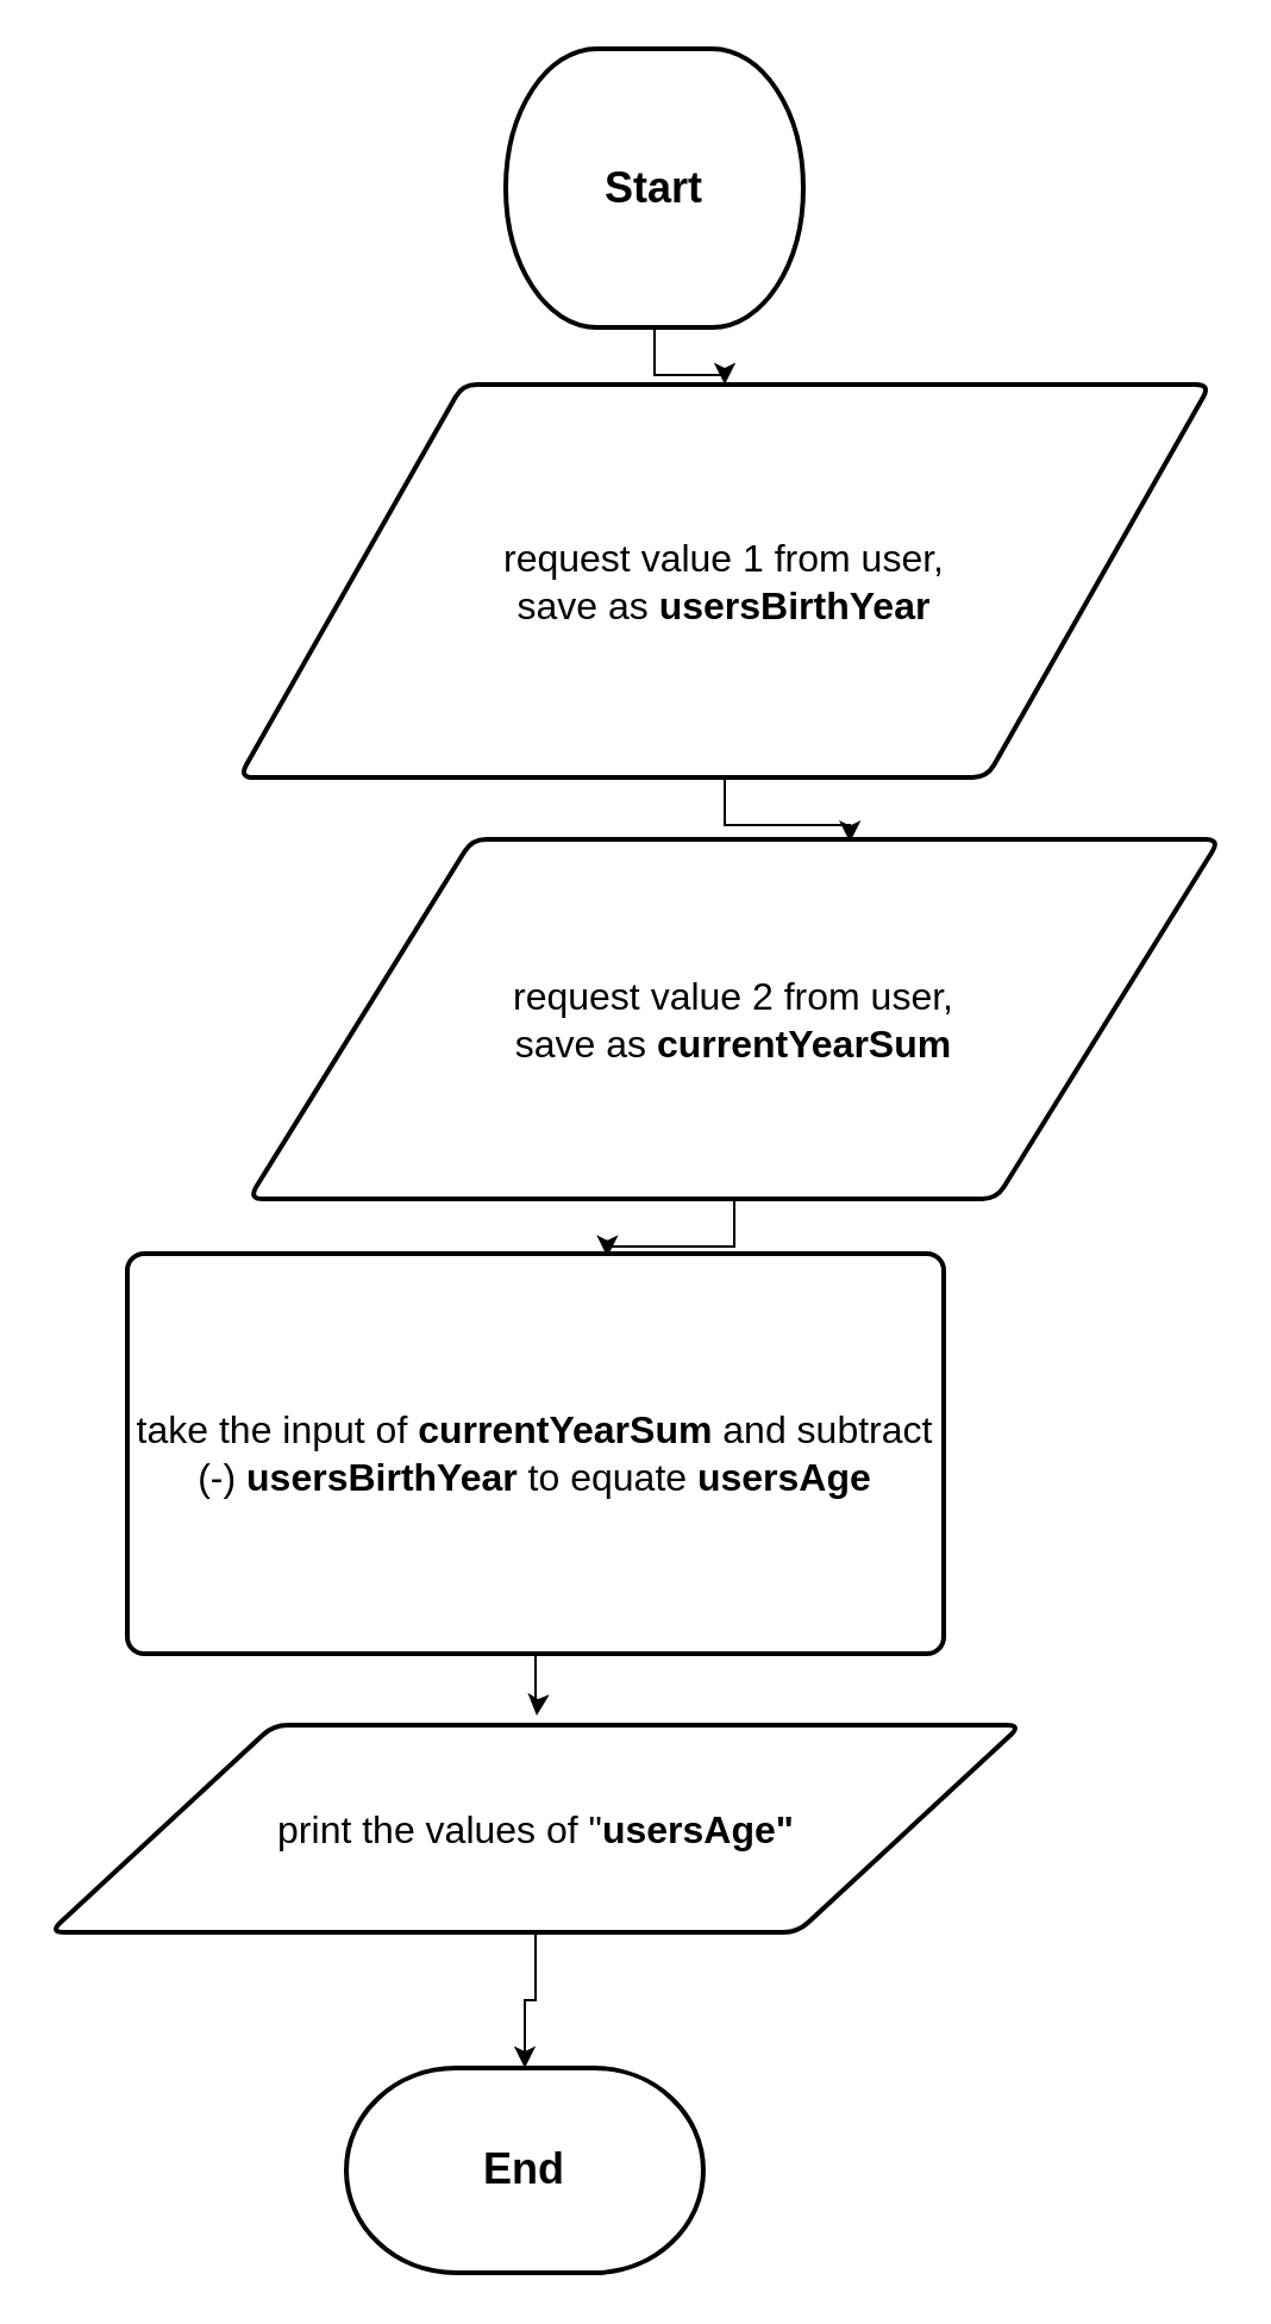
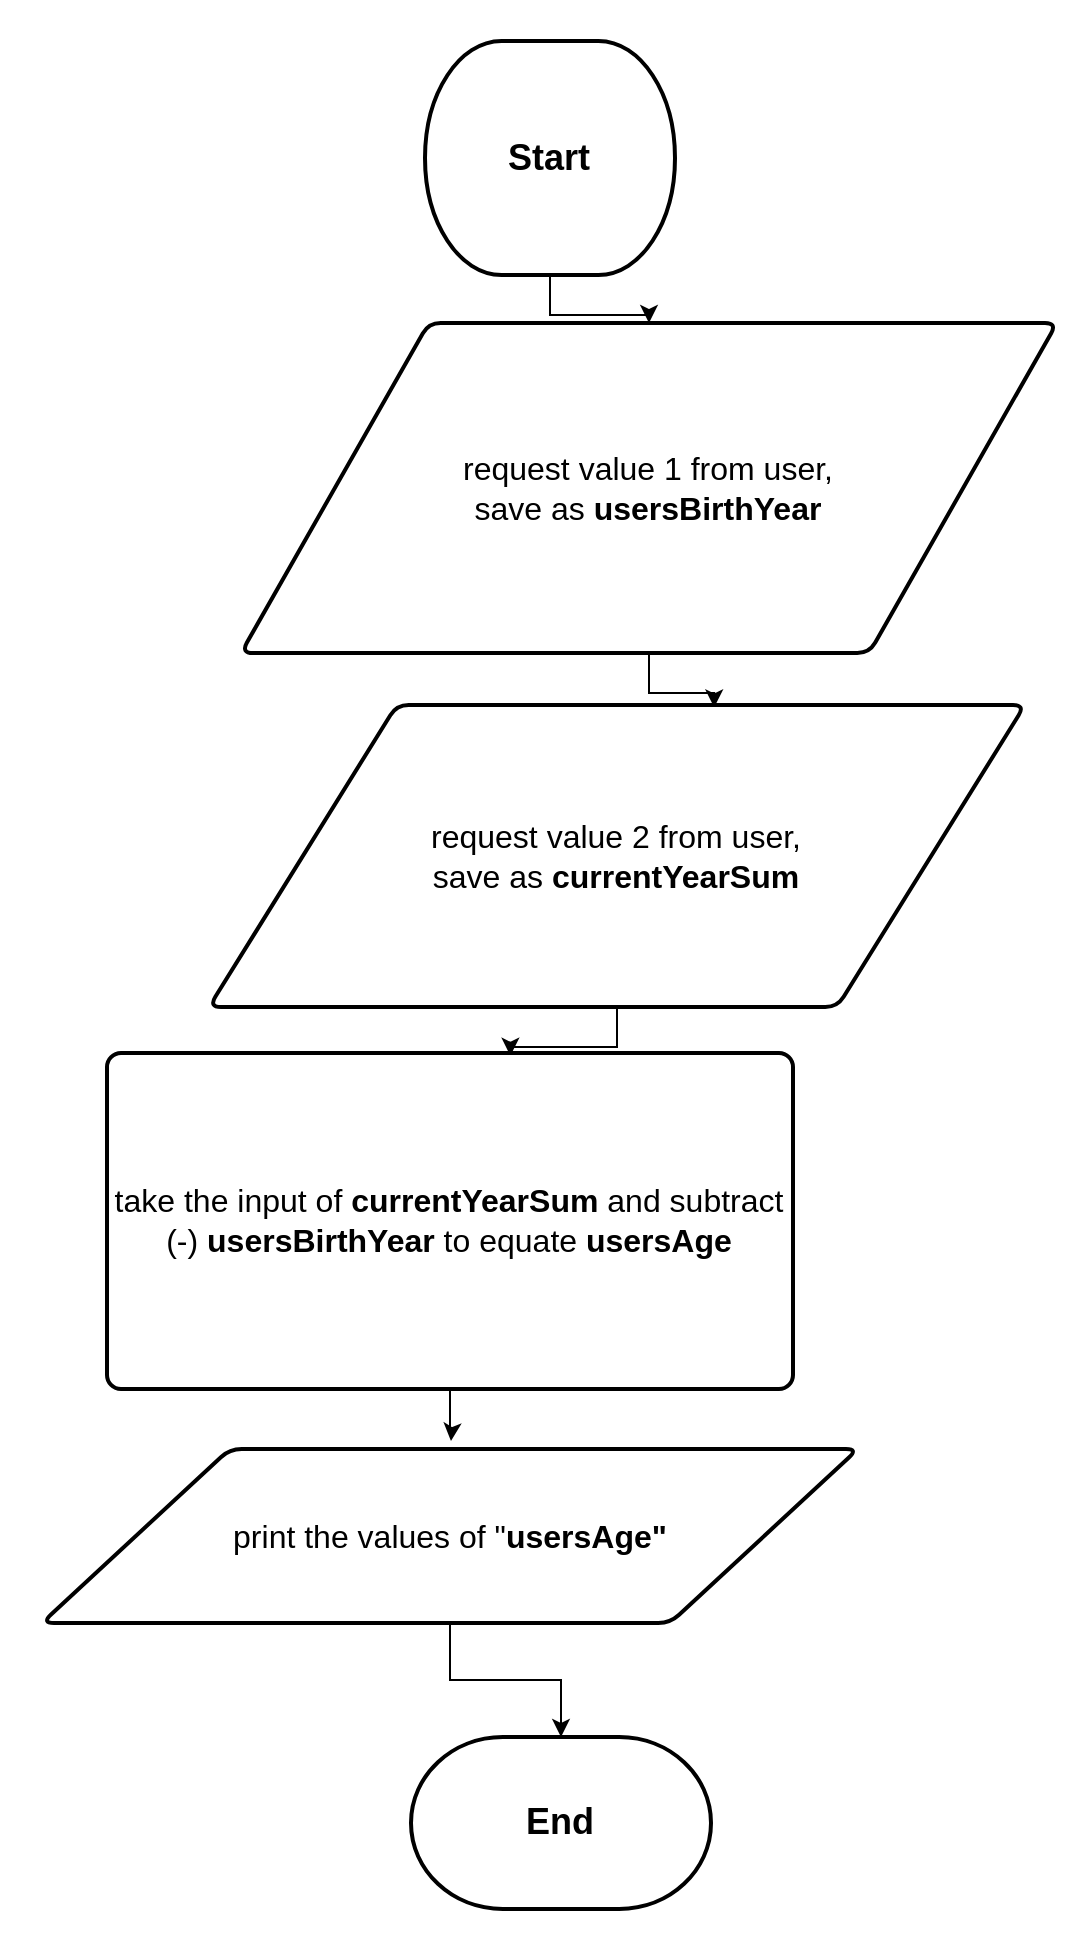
- <mxCell id="5" value="&lt;font size=&quot;3&quot;&gt;request value 1 from user, &lt;br&gt;save as &lt;b&gt;usersBirthYear&lt;/b&gt;&lt;br&gt;&lt;/font&gt;" style="shape=parallelogram;html=1;strokeWidth=2;perimeter=parallelogramPerimeter;whiteSpace=wrap;rounded=1;arcSize=12;size=0.23;" parent="1" vertex="1"><mxGeometry x="100" y="161" width="408" height="165" as="geometry" /></mxCell>
+ <mxCell id="5" value="&lt;font size=&quot;3&quot;&gt;request value 1 from user, &lt;br&gt;save as &lt;b&gt;usersBirthYear&lt;/b&gt;&lt;br&gt;&lt;/font&gt;" style="shape=parallelogram;html=1;strokeWidth=2;perimeter=parallelogramPerimeter;whiteSpace=wrap;rounded=1;arcSize=12;size=0.23;" parent="1" vertex="1"><mxGeometry x="120" y="161" width="408" height="165" as="geometry" /></mxCell>
- <mxCell id="12" value="&lt;b&gt;&lt;font style=&quot;font-size: 18px&quot;&gt;End&lt;/font&gt;&lt;/b&gt;" style="strokeWidth=2;html=1;shape=mxgraph.flowchart.terminator;whiteSpace=wrap;" parent="1" vertex="1"><mxGeometry x="145" y="868" width="150" height="86" as="geometry" /></mxCell>
+ <mxCell id="12" value="&lt;b&gt;&lt;font style=&quot;font-size: 18px&quot;&gt;End&lt;/font&gt;&lt;/b&gt;" style="strokeWidth=2;html=1;shape=mxgraph.flowchart.terminator;whiteSpace=wrap;" parent="1" vertex="1"><mxGeometry x="205" y="868" width="150" height="86" as="geometry" /></mxCell>
